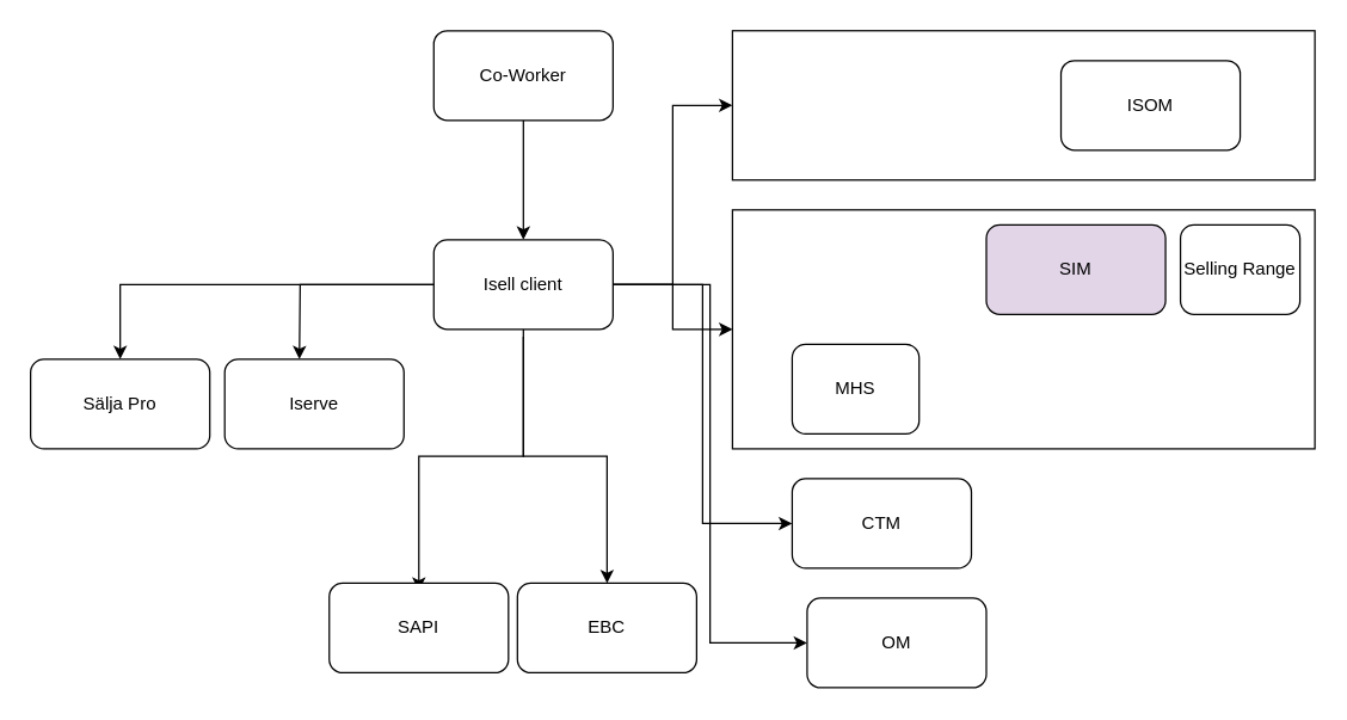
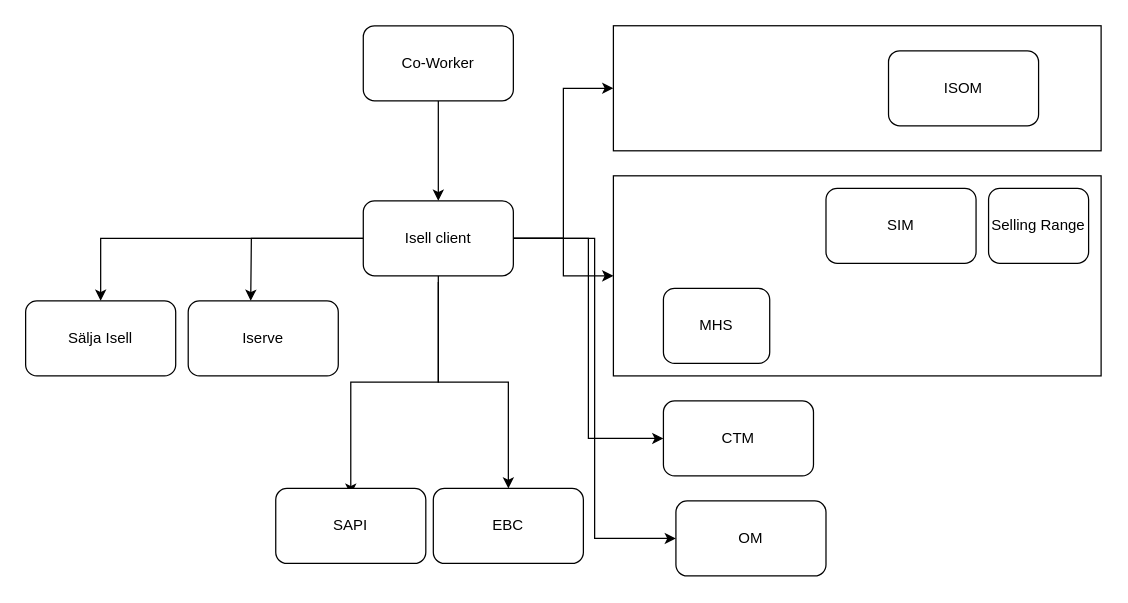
- <mxCell id="21" value="SIM" style="rounded=1;whiteSpace=wrap;html=1;fillColor=#e1d5e7;" vertex="1" parent="1"><mxGeometry x="660" y="150" width="120" height="60" as="geometry" /></mxCell>
+ <mxCell id="21" value="SIM" style="rounded=1;whiteSpace=wrap;html=1;" vertex="1" parent="1"><mxGeometry x="660" y="150" width="120" height="60" as="geometry" /></mxCell>
- <mxCell id="14" value="Sälja Pro" style="rounded=1;whiteSpace=wrap;html=1;" vertex="1" parent="1"><mxGeometry x="20" y="240" width="120" height="60" as="geometry" /></mxCell>
+ <mxCell id="14" value="Sälja Isell" style="rounded=1;whiteSpace=wrap;html=1;" vertex="1" parent="1"><mxGeometry x="20" y="240" width="120" height="60" as="geometry" /></mxCell>
